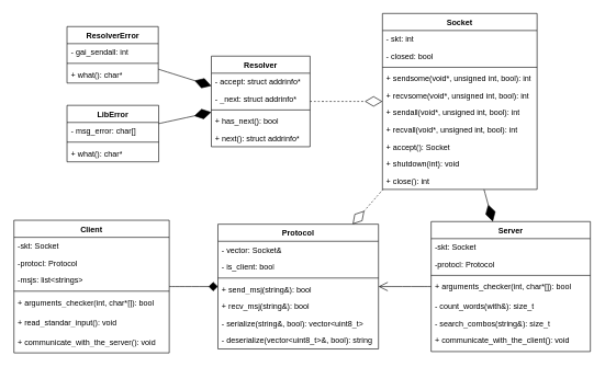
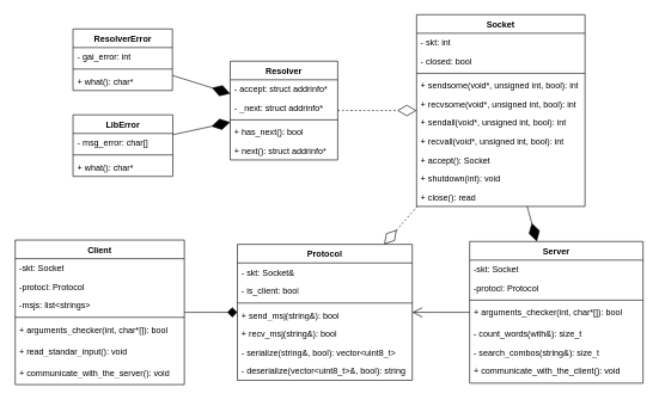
- <mxCell id="44" value="- gai_sendall: int" style="text;strokeColor=none;fillColor=none;align=left;verticalAlign=top;spacingLeft=4;spacingRight=4;overflow=hidden;rotatable=0;points=[[0,0.5],[1,0.5]];portConstraint=eastwest;whiteSpace=wrap;html=1;" parent="43" vertex="1"><mxGeometry y="26" width="138.75" height="26" as="geometry" /></mxCell>
+ <mxCell id="44" value="- gai_error: int" style="text;strokeColor=none;fillColor=none;align=left;verticalAlign=top;spacingLeft=4;spacingRight=4;overflow=hidden;rotatable=0;points=[[0,0.5],[1,0.5]];portConstraint=eastwest;whiteSpace=wrap;html=1;" parent="43" vertex="1"><mxGeometry y="26" width="138.75" height="26" as="geometry" /></mxCell>
- <mxCell id="36" value="+ close(): int" style="text;strokeColor=none;fillColor=none;align=left;verticalAlign=top;spacingLeft=4;spacingRight=4;overflow=hidden;rotatable=0;points=[[0,0.5],[1,0.5]];portConstraint=eastwest;whiteSpace=wrap;html=1;" parent="26" vertex="1"><mxGeometry y="242" width="235" height="26" as="geometry" /></mxCell>
+ <mxCell id="36" value="+ close(): read" style="text;strokeColor=none;fillColor=none;align=left;verticalAlign=top;spacingLeft=4;spacingRight=4;overflow=hidden;rotatable=0;points=[[0,0.5],[1,0.5]];portConstraint=eastwest;whiteSpace=wrap;html=1;" parent="26" vertex="1"><mxGeometry y="242" width="235" height="26" as="geometry" /></mxCell>
- <mxCell id="19" value="- vector: Socket&amp;amp;" style="text;strokeColor=none;fillColor=none;align=left;verticalAlign=top;spacingLeft=4;spacingRight=4;overflow=hidden;rotatable=0;points=[[0,0.5],[1,0.5]];portConstraint=eastwest;whiteSpace=wrap;html=1;" parent="18" vertex="1"><mxGeometry y="26" width="244" height="26" as="geometry" /></mxCell>
+ <mxCell id="19" value="- skt: Socket&amp;amp;" style="text;strokeColor=none;fillColor=none;align=left;verticalAlign=top;spacingLeft=4;spacingRight=4;overflow=hidden;rotatable=0;points=[[0,0.5],[1,0.5]];portConstraint=eastwest;whiteSpace=wrap;html=1;" parent="18" vertex="1"><mxGeometry y="26" width="244" height="26" as="geometry" /></mxCell>
